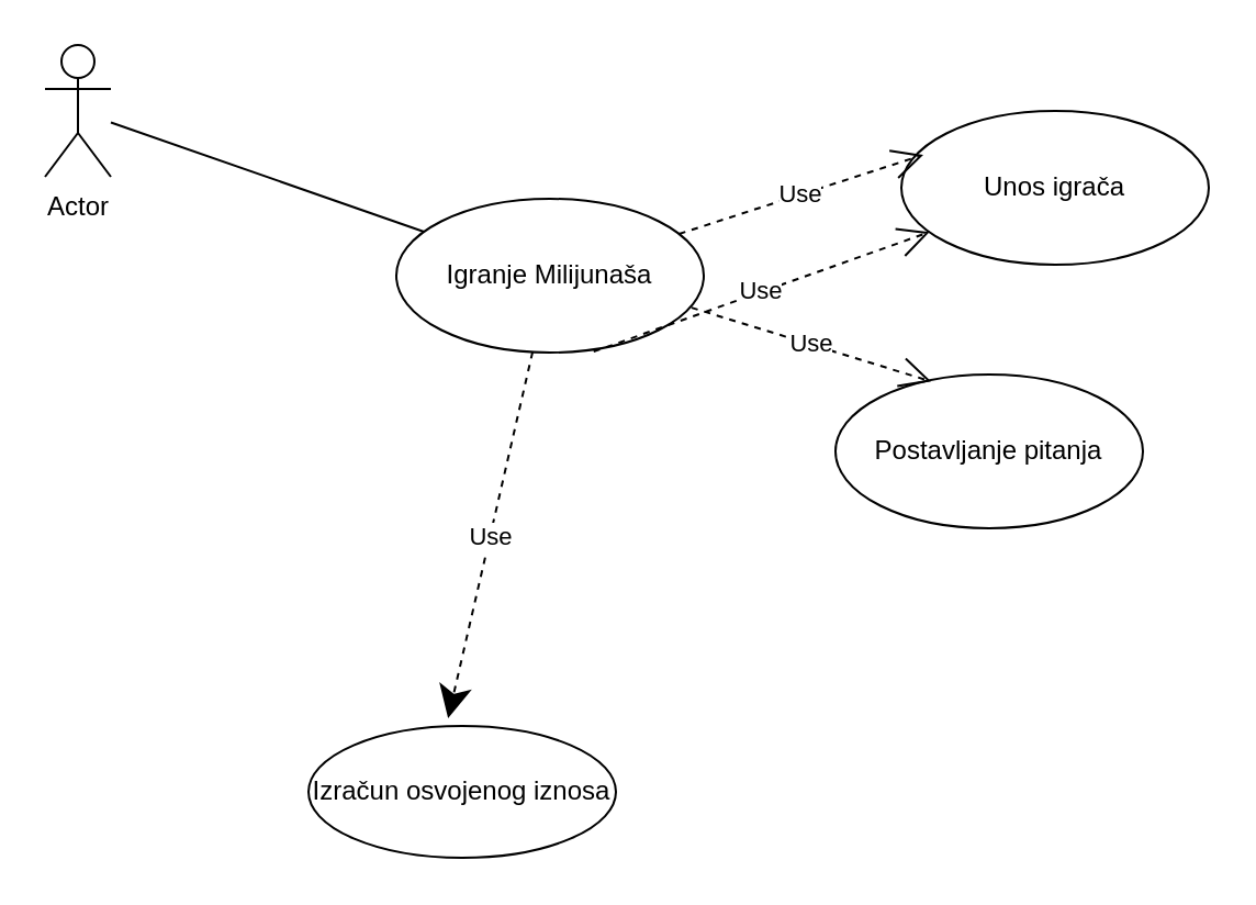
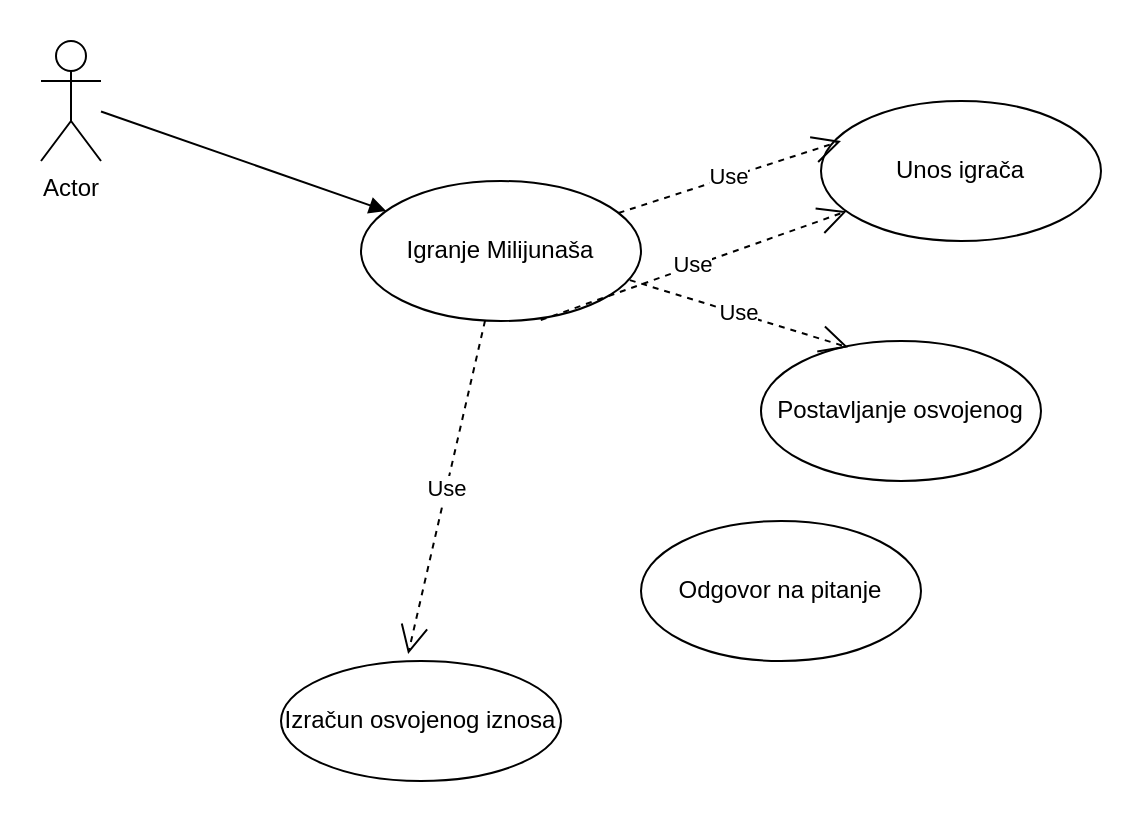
- <mxCell id="5" value="" style="endArrow=none;html=1;" edge="1" parent="1" source="2" target="3"><mxGeometry width="50" height="50" relative="1" as="geometry"><mxPoint x="300" y="270" as="sourcePoint" /><mxPoint x="350" y="220" as="targetPoint" /><Array as="points" /></mxGeometry></mxCell>
+ <mxCell id="5" value="" style="endArrow=block;html=1;" edge="1" parent="1" source="2" target="3"><mxGeometry width="50" height="50" relative="1" as="geometry"><mxPoint x="300" y="270" as="sourcePoint" /><mxPoint x="350" y="220" as="targetPoint" /><Array as="points" /></mxGeometry></mxCell>
- <mxCell id="7" value="Postavljanje pitanja" style="ellipse;whiteSpace=wrap;html=1;" vertex="1" parent="1"><mxGeometry x="380" y="170" width="140" height="70" as="geometry" /></mxCell>
+ <mxCell id="7" value="Postavljanje osvojenog" style="ellipse;whiteSpace=wrap;html=1;" vertex="1" parent="1"><mxGeometry x="380" y="170" width="140" height="70" as="geometry" /></mxCell>
+ <mxCell id="8" value="Odgovor na pitanje" style="ellipse;whiteSpace=wrap;html=1;" vertex="1" parent="1"><mxGeometry x="320" y="260" width="140" height="70" as="geometry" /></mxCell>
- <mxCell id="12" value="Use" style="endArrow=classic;endSize=12;dashed=1;html=1;entryX=0.454;entryY=-0.058;entryDx=0;entryDy=0;entryPerimeter=0;" edge="1" parent="1" source="3" target="9"><mxGeometry width="160" relative="1" as="geometry"><mxPoint x="130" y="259.996" as="sourcePoint" /><mxPoint x="241.23" y="224.01" as="targetPoint" /></mxGeometry></mxCell>
+ <mxCell id="12" value="Use" style="endArrow=open;endSize=12;dashed=1;html=1;entryX=0.454;entryY=-0.058;entryDx=0;entryDy=0;entryPerimeter=0;" edge="1" parent="1" source="3" target="9"><mxGeometry width="160" relative="1" as="geometry"><mxPoint x="130" y="259.996" as="sourcePoint" /><mxPoint x="241.23" y="224.01" as="targetPoint" /></mxGeometry></mxCell>
